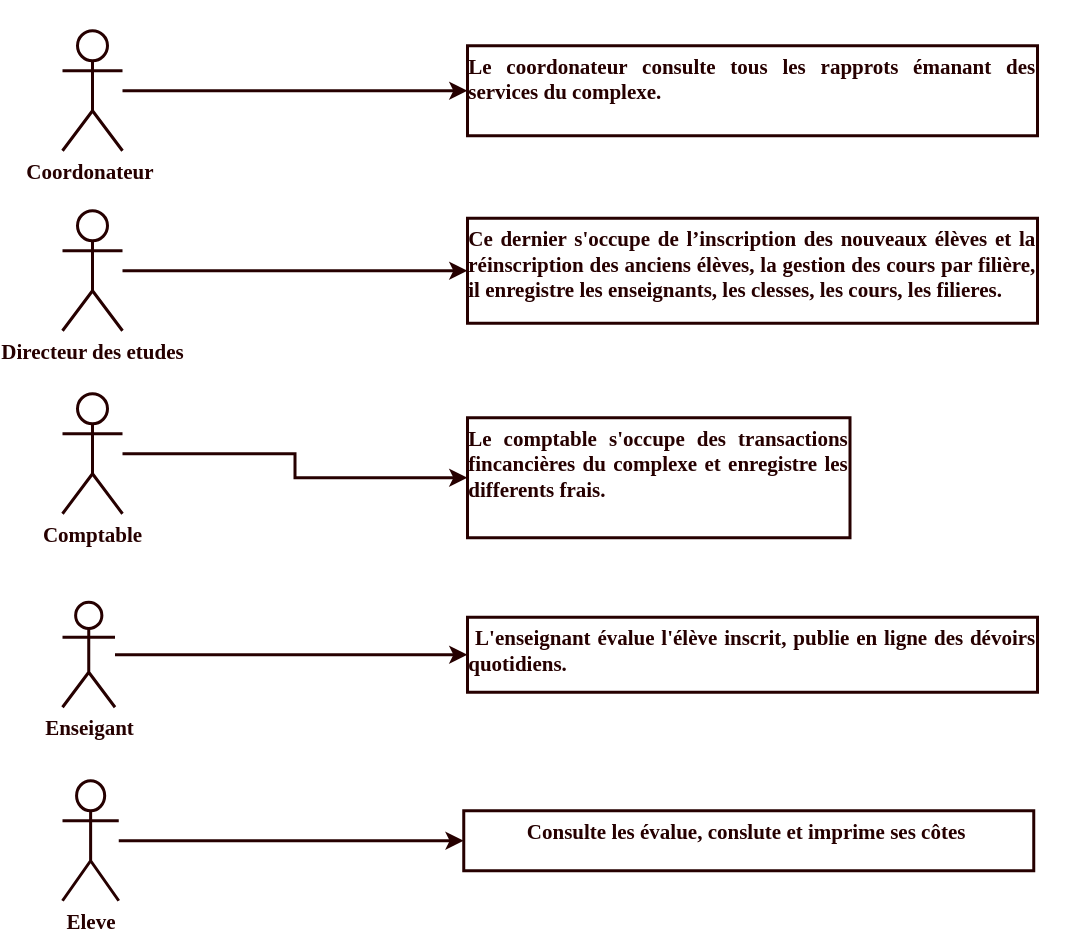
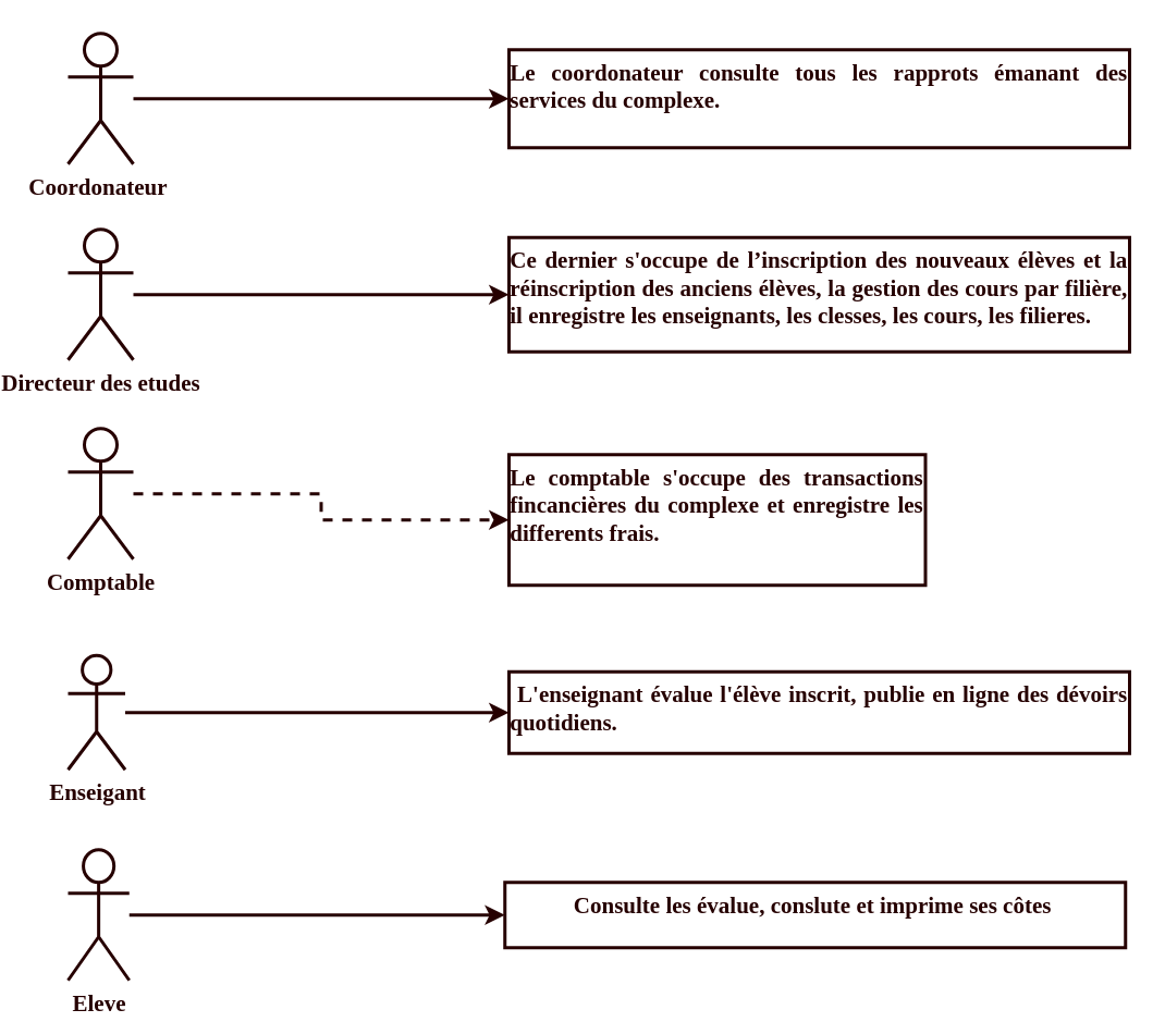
- <mxCell id="8" value="" style="edgeStyle=orthogonalEdgeStyle;rounded=0;orthogonalLoop=1;jettySize=auto;html=1;fontColor=#260000;fontStyle=1;fontSize=14;fontFamily=Times New Roman;strokeWidth=2;fillColor=none;strokeColor=#260000;" parent="1" source="9" target="10" edge="1"><mxGeometry relative="1" as="geometry" /></mxCell>
+ <mxCell id="8" value="" style="edgeStyle=orthogonalEdgeStyle;rounded=0;orthogonalLoop=1;jettySize=auto;html=1;fontColor=#260000;fontStyle=1;fontSize=14;fontFamily=Times New Roman;strokeWidth=2;fillColor=none;strokeColor=#260000;dashed=1;" parent="1" source="9" target="10" edge="1"><mxGeometry relative="1" as="geometry" /></mxCell>
